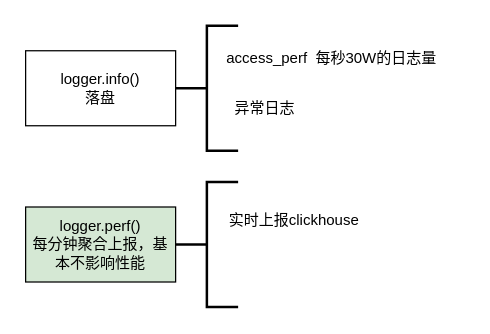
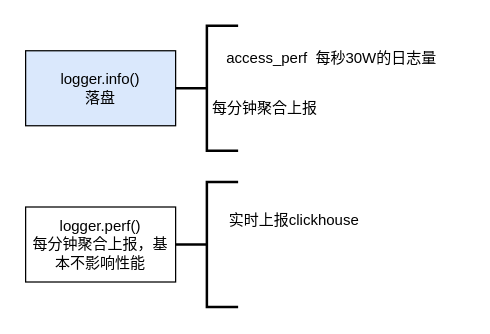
- <mxCell id="5" value="&lt;span&gt;logger.info()&lt;br&gt;落盘&lt;br&gt;&lt;/span&gt;" style="rounded=0;whiteSpace=wrap;html=1;" vertex="1" parent="1"><mxGeometry x="20" y="40" width="120" height="60" as="geometry" /></mxCell>
+ <mxCell id="5" value="&lt;span&gt;logger.info()&lt;br&gt;落盘&lt;br&gt;&lt;/span&gt;" style="rounded=0;whiteSpace=wrap;html=1;fillColor=#dae8fc;" vertex="1" parent="1"><mxGeometry x="20" y="40" width="120" height="60" as="geometry" /></mxCell>
- <mxCell id="4" value="异常日志&amp;nbsp;&amp;nbsp;" style="text;html=1;strokeColor=none;fillColor=none;align=center;verticalAlign=middle;whiteSpace=wrap;rounded=0;" vertex="1" parent="1"><mxGeometry x="110" y="85" width="210" as="geometry" /></mxCell>
+ <mxCell id="4" value="每分钟聚合上报&amp;nbsp;&amp;nbsp;" style="text;html=1;strokeColor=none;fillColor=none;align=center;verticalAlign=middle;whiteSpace=wrap;rounded=0;" vertex="1" parent="1"><mxGeometry x="110" y="85" width="210" as="geometry" /></mxCell>
- <mxCell id="8" value="&lt;span&gt;logger.perf()&lt;br&gt;每分钟聚合上报，基本不影响性能&lt;br&gt;&lt;/span&gt;" style="rounded=0;whiteSpace=wrap;html=1;fillColor=#d5e8d4;" vertex="1" parent="1"><mxGeometry x="20" y="165" width="120" height="60" as="geometry" /></mxCell>
+ <mxCell id="8" value="&lt;span&gt;logger.perf()&lt;br&gt;每分钟聚合上报，基本不影响性能&lt;br&gt;&lt;/span&gt;" style="rounded=0;whiteSpace=wrap;html=1;" vertex="1" parent="1"><mxGeometry x="20" y="165" width="120" height="60" as="geometry" /></mxCell>
